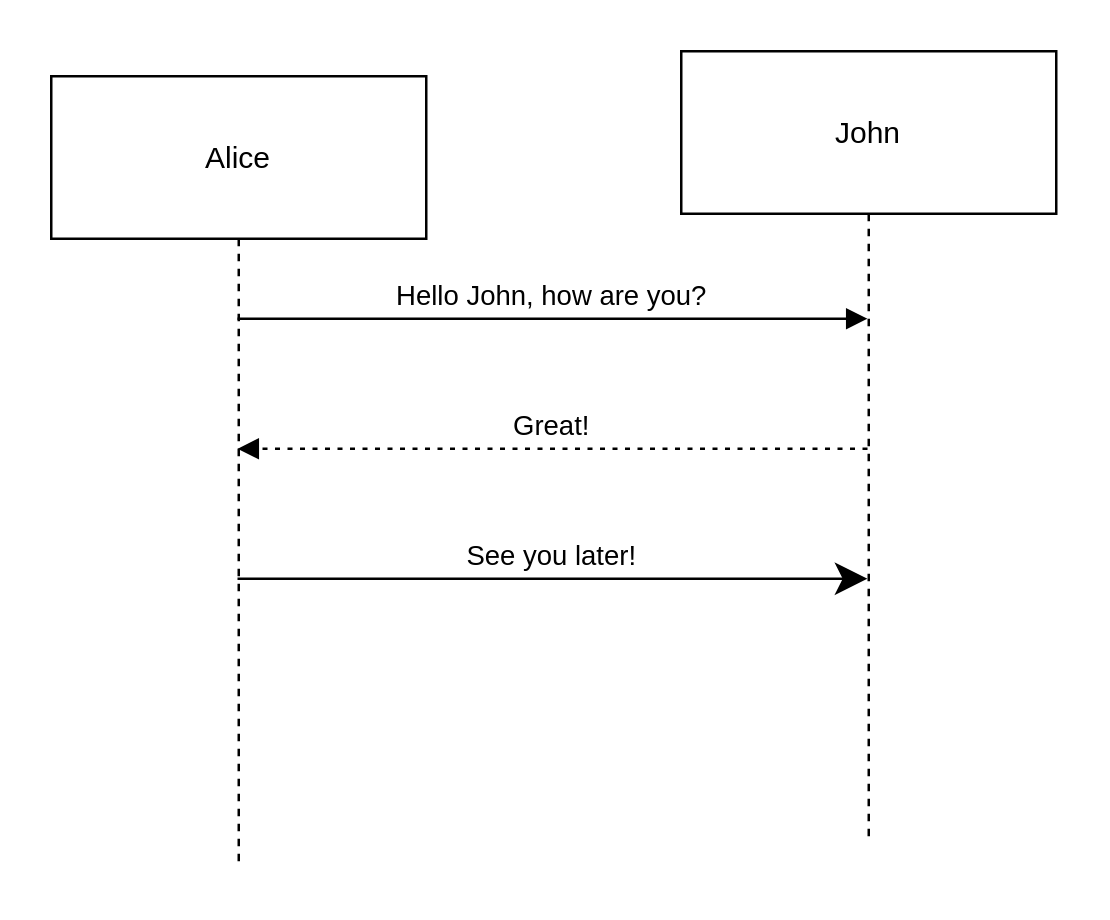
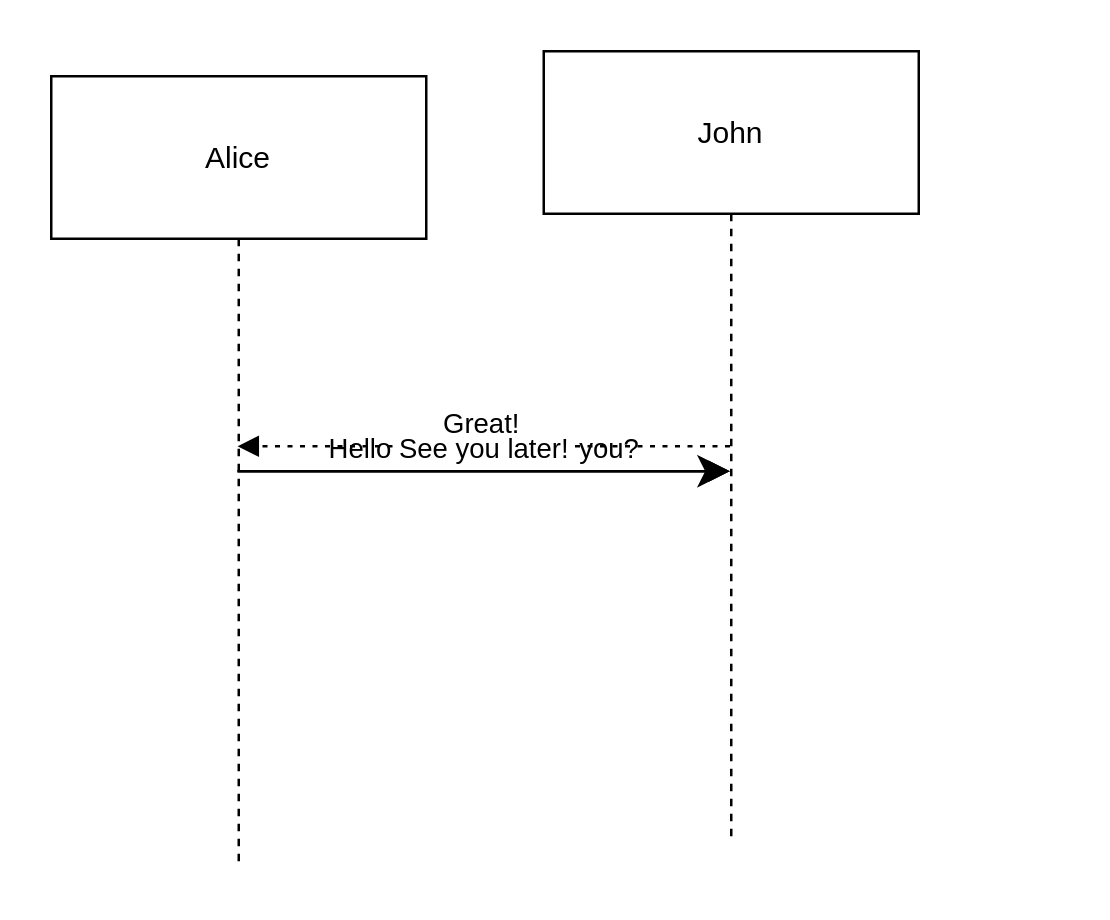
- <mxCell id="3" value="John" style="shape=umlLifeline;perimeter=lifelinePerimeter;whiteSpace=wrap;container=1;dropTarget=0;collapsible=0;recursiveResize=0;outlineConnect=0;portConstraint=eastwest;newEdgeStyle={&quot;edgeStyle&quot;:&quot;elbowEdgeStyle&quot;,&quot;elbow&quot;:&quot;vertical&quot;,&quot;curved&quot;:0,&quot;rounded&quot;:0};size=65;" vertex="1" parent="1"><mxGeometry x="272" width="150" height="316" as="geometry" y="20" /></mxCell>
+ <mxCell id="3" value="John" style="shape=umlLifeline;perimeter=lifelinePerimeter;whiteSpace=wrap;container=1;dropTarget=0;collapsible=0;recursiveResize=0;outlineConnect=0;portConstraint=eastwest;newEdgeStyle={&quot;edgeStyle&quot;:&quot;elbowEdgeStyle&quot;,&quot;elbow&quot;:&quot;vertical&quot;,&quot;curved&quot;:0,&quot;rounded&quot;:0};size=65;" vertex="1" parent="1"><mxGeometry x="217" y="20" width="150" height="316" as="geometry" /></mxCell>
